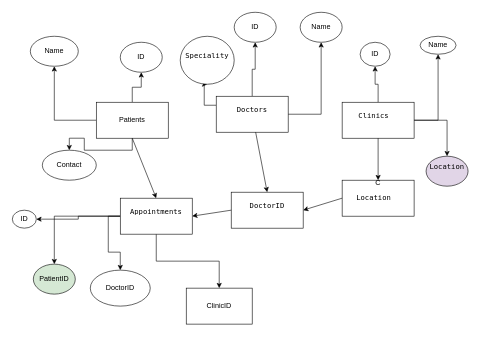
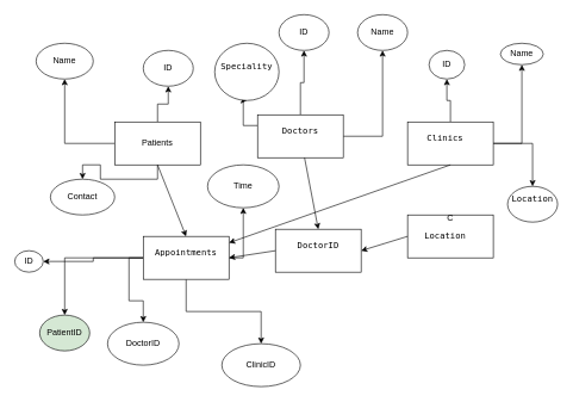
+ <mxCell id="40" value="Time" style="ellipse;whiteSpace=wrap;html=1;" vertex="1" parent="1"><mxGeometry x="290" y="230" width="100" height="60" as="geometry" /></mxCell>
- <mxCell id="35" value="&#10;&lt;pre&gt;&lt;code class=&quot;!whitespace-pre hljs language-sql&quot;&gt;Location&lt;/code&gt;&lt;/pre&gt;&#10;&#10;" style="ellipse;whiteSpace=wrap;html=1;fillColor=#e1d5e7;" vertex="1" parent="1"><mxGeometry x="710" y="260" width="70" height="50" as="geometry" /></mxCell>
+ <mxCell id="35" value="&#10;&lt;pre&gt;&lt;code class=&quot;!whitespace-pre hljs language-sql&quot;&gt;Location&lt;/code&gt;&lt;/pre&gt;&#10;&#10;" style="ellipse;whiteSpace=wrap;html=1;" vertex="1" parent="1"><mxGeometry x="710" y="260" width="70" height="50" as="geometry" /></mxCell>
- <mxCell id="16" value="" style="endArrow=classic;html=1;rounded=0;entryX=0.5;entryY=0;entryDx=0;entryDy=0;exitX=0.5;exitY=1;exitDx=0;exitDy=0;" edge="1" parent="1" source="13" target="17"><mxGeometry width="50" height="50" relative="1" as="geometry"><mxPoint x="590" y="190" as="sourcePoint" /><mxPoint x="589.5" y="290" as="targetPoint" /></mxGeometry></mxCell>
+ <mxCell id="16" value="" style="endArrow=classic;html=1;rounded=0;exitX=0.5;exitY=1;exitDx=0;exitDy=0;" edge="1" parent="1" source="13" target="26"><mxGeometry width="50" height="50" relative="1" as="geometry"><mxPoint x="590" y="190" as="sourcePoint" /><mxPoint x="589.5" y="290" as="targetPoint" /></mxGeometry></mxCell>
+ <mxCell id="25" style="edgeStyle=orthogonalEdgeStyle;rounded=0;orthogonalLoop=1;jettySize=auto;html=1;exitX=1;exitY=0.5;exitDx=0;exitDy=0;" edge="1" parent="1" source="26" target="40"><mxGeometry relative="1" as="geometry"><mxPoint x="340" y="300" as="targetPoint" /></mxGeometry></mxCell>
- <mxCell id="39" value="ClinicID" style="whiteSpace=wrap;html=1;rounded=0;" vertex="1" parent="1"><mxGeometry x="310" y="480" width="110" height="60" as="geometry" /></mxCell>
+ <mxCell id="39" value="ClinicID" style="ellipse;whiteSpace=wrap;html=1;" vertex="1" parent="1"><mxGeometry x="310" y="480" width="110" height="60" as="geometry" /></mxCell>
